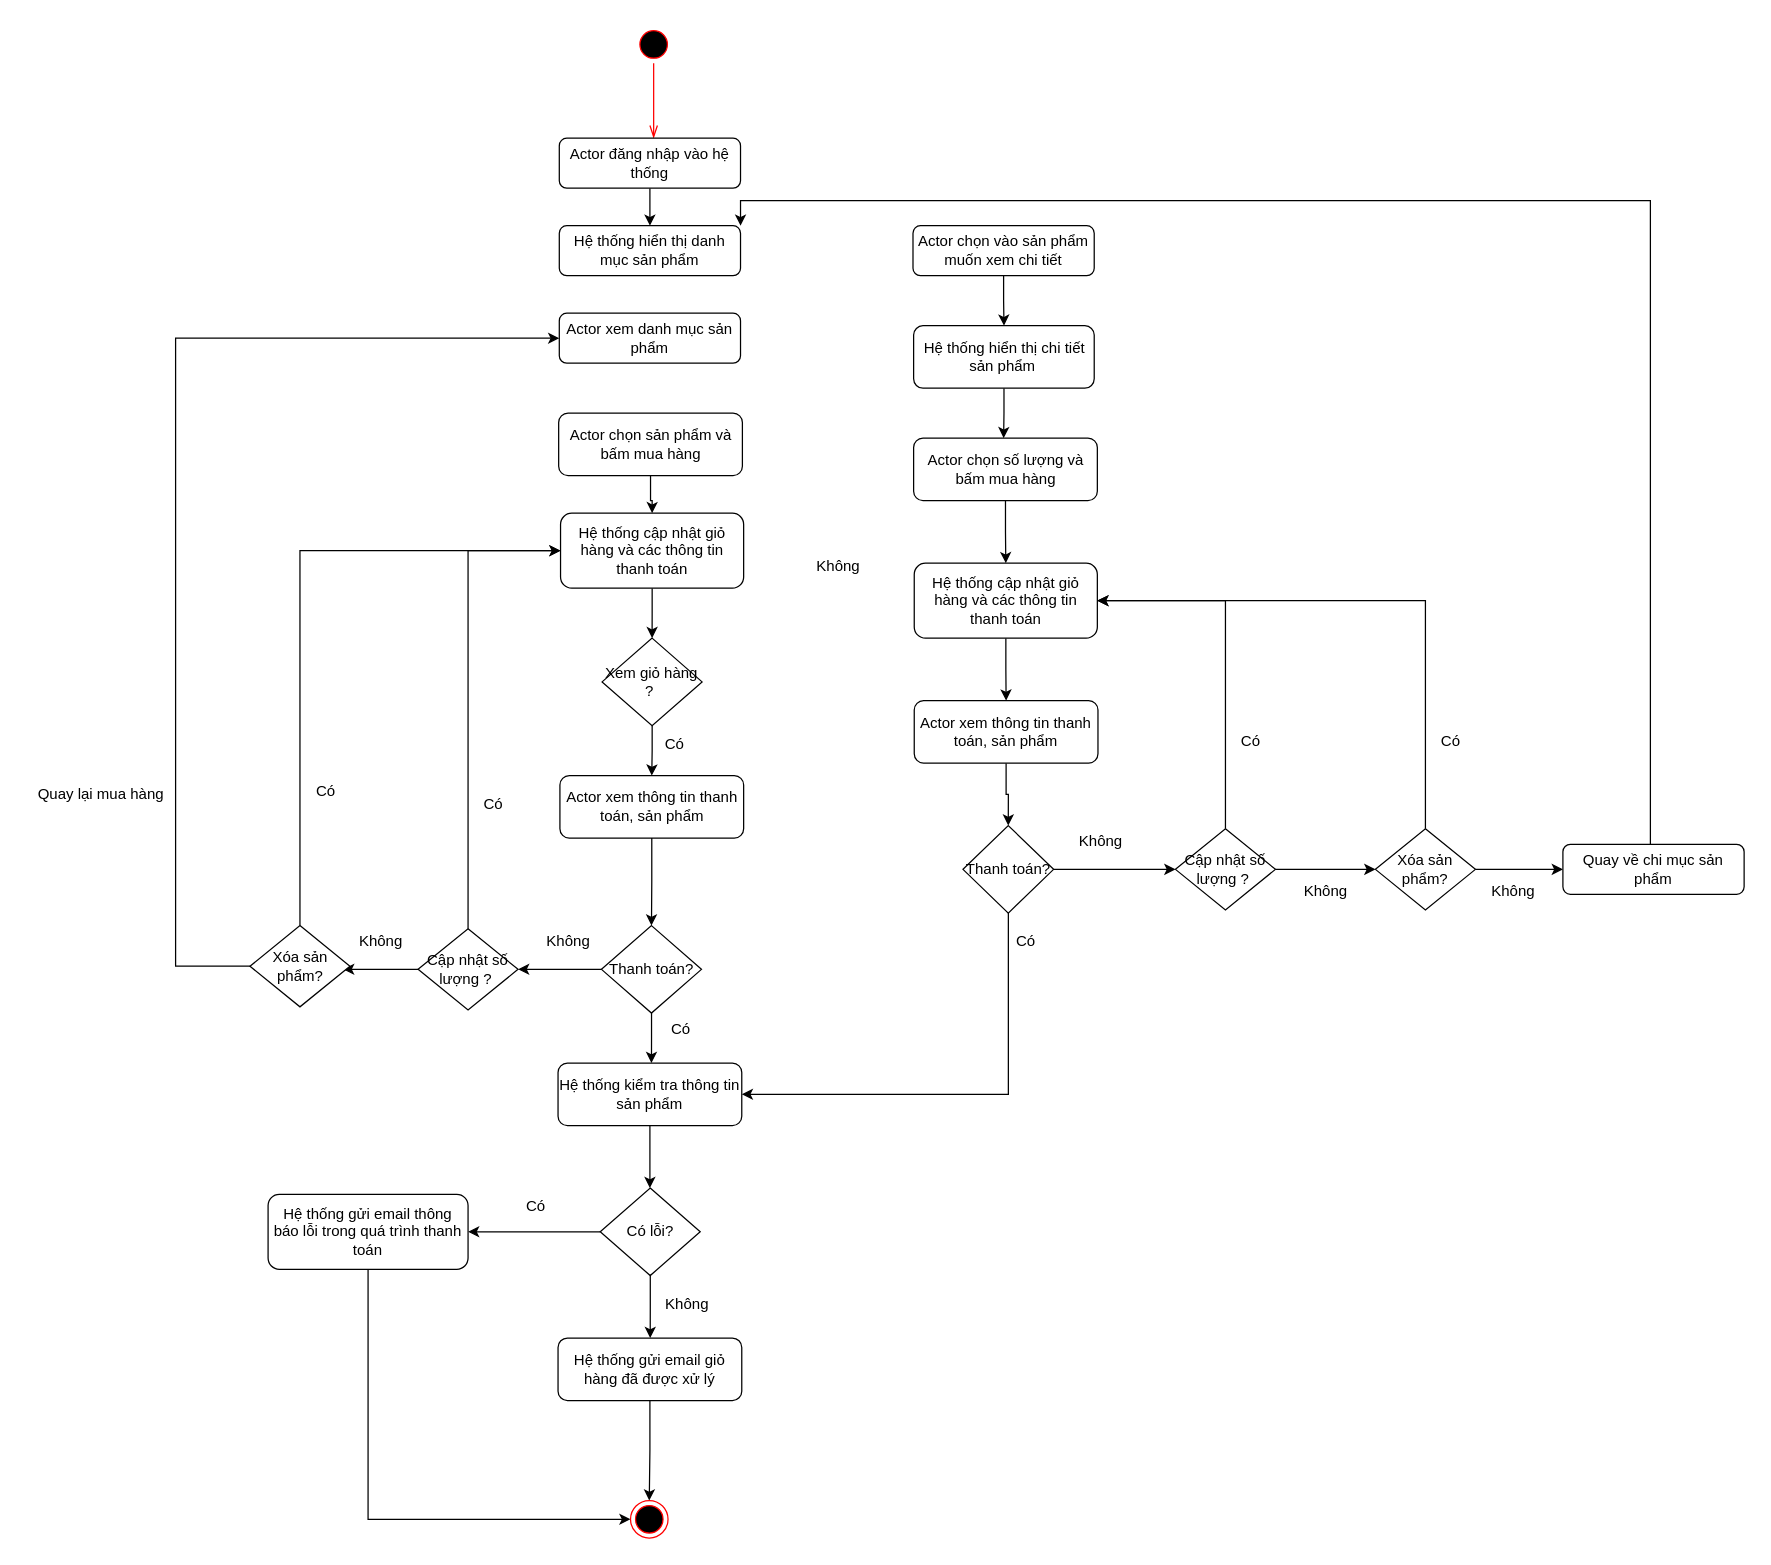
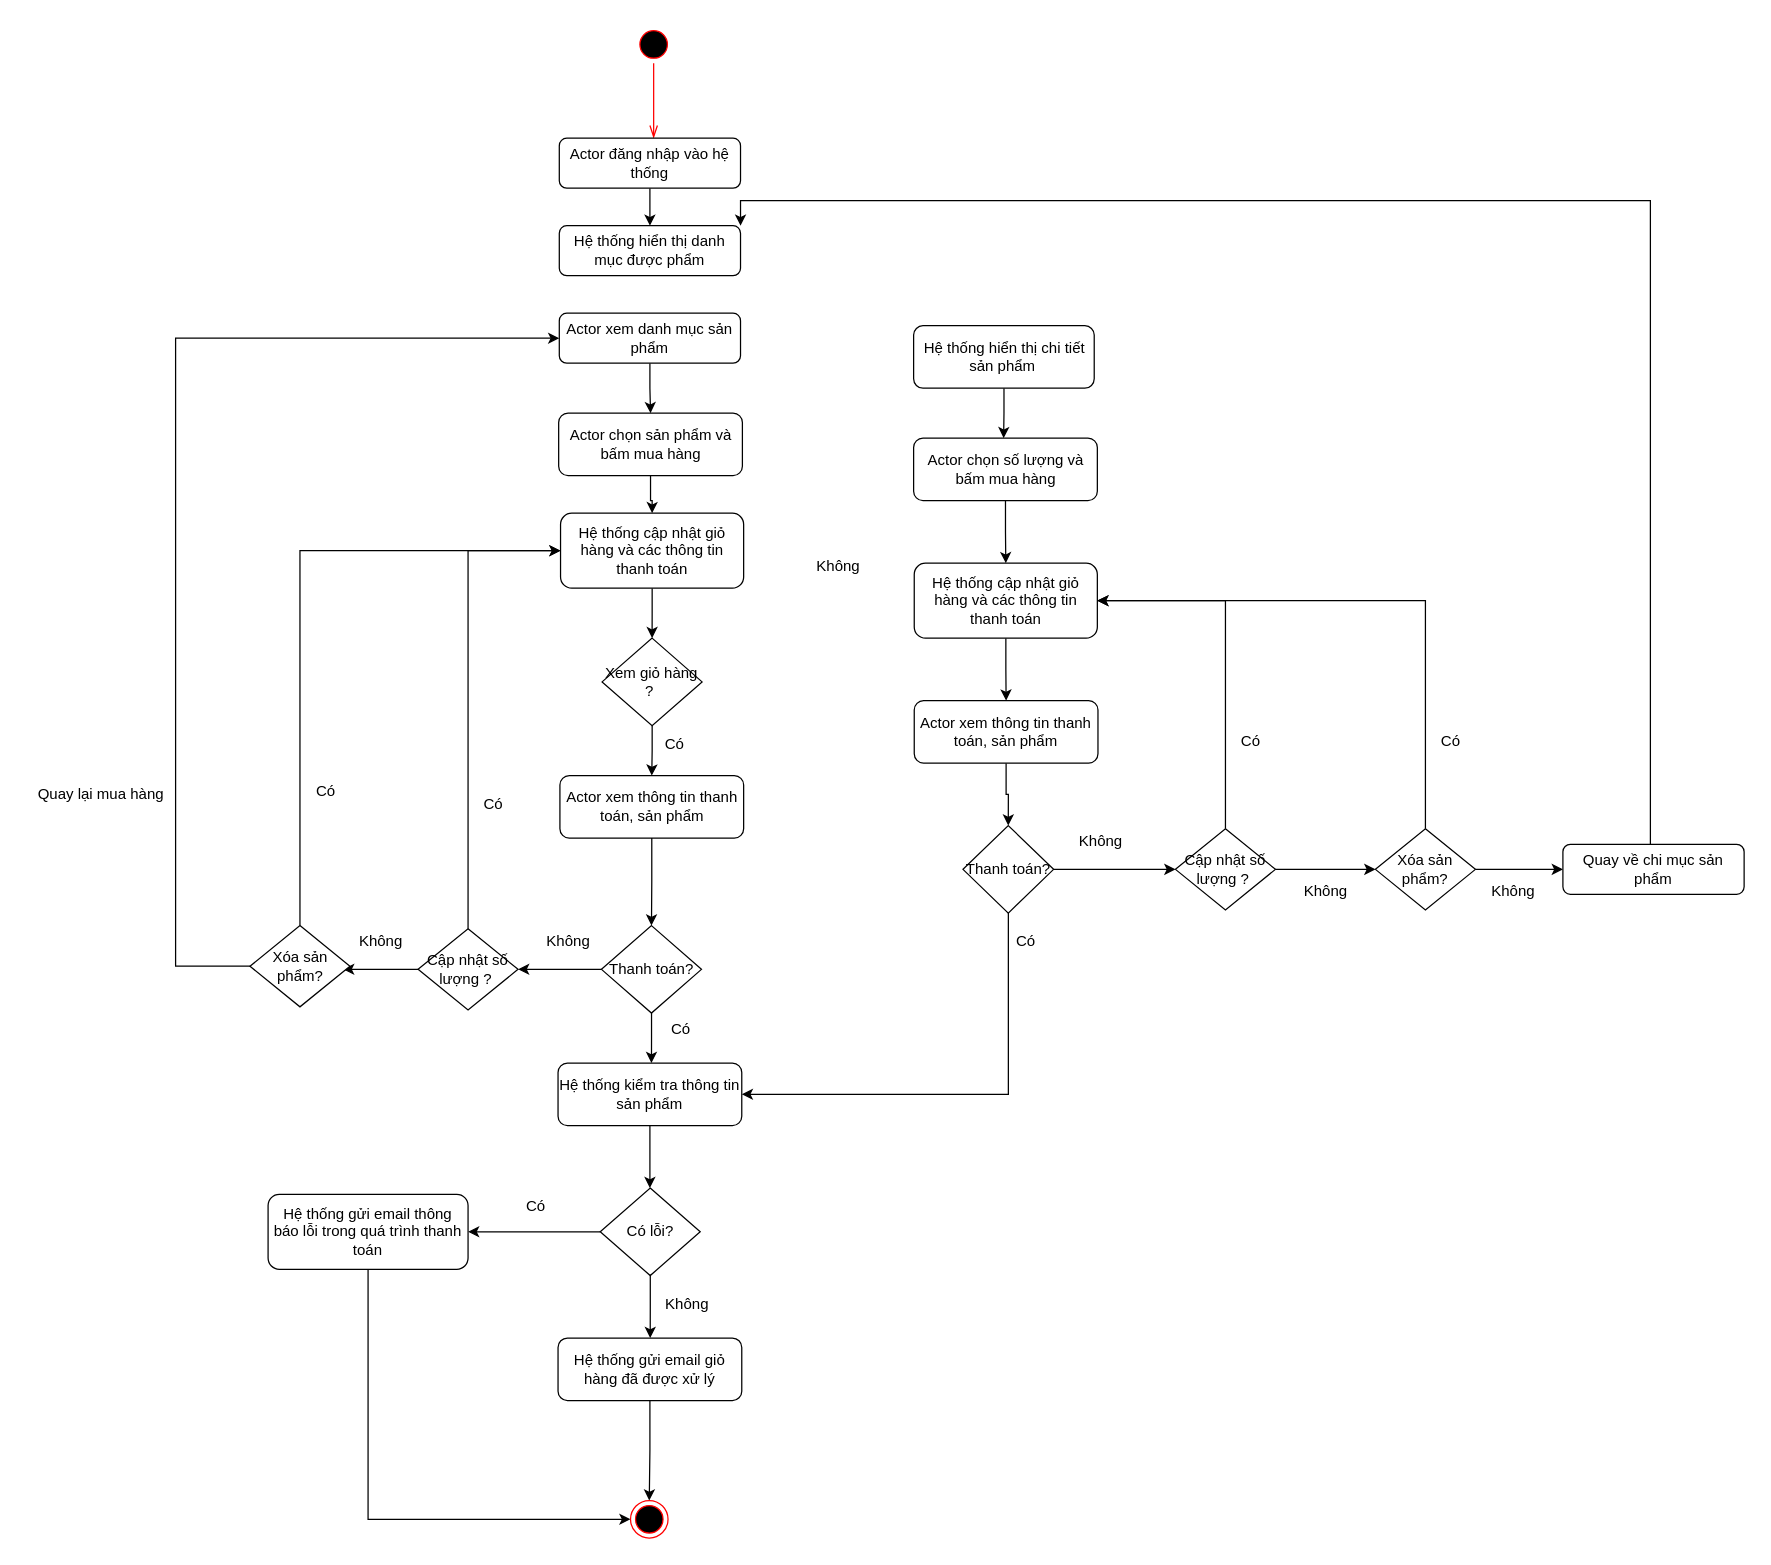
- <mxCell id="39" value="Hệ thống hiển thị danh mục sản phẩm" style="rounded=1;whiteSpace=wrap;html=1;" parent="1" vertex="1"><mxGeometry x="447" width="145" height="40" as="geometry" y="180" /></mxCell>
+ <mxCell id="39" value="Hệ thống hiển thị danh mục được phẩm" style="rounded=1;whiteSpace=wrap;html=1;" parent="1" vertex="1"><mxGeometry x="447" width="145" height="40" as="geometry" y="180" /></mxCell>
- <mxCell id="5" value="Actor chọn vào sản phẩm muốn xem chi tiết" style="rounded=1;whiteSpace=wrap;html=1;" parent="1" vertex="1"><mxGeometry x="730" width="145" height="40" as="geometry" y="180" /></mxCell>
- <mxCell id="4" value="" style="edgeStyle=orthogonalEdgeStyle;rounded=0;orthogonalLoop=1;jettySize=auto;html=1;" parent="1" source="5" target="7" edge="1"><mxGeometry relative="1" as="geometry" /></mxCell>
+ <mxCell id="52" style="edgeStyle=orthogonalEdgeStyle;rounded=0;orthogonalLoop=1;jettySize=auto;html=1;entryX=0.5;entryY=0;entryDx=0;entryDy=0;" parent="1" source="53" target="9" edge="1"><mxGeometry relative="1" as="geometry" /></mxCell>
